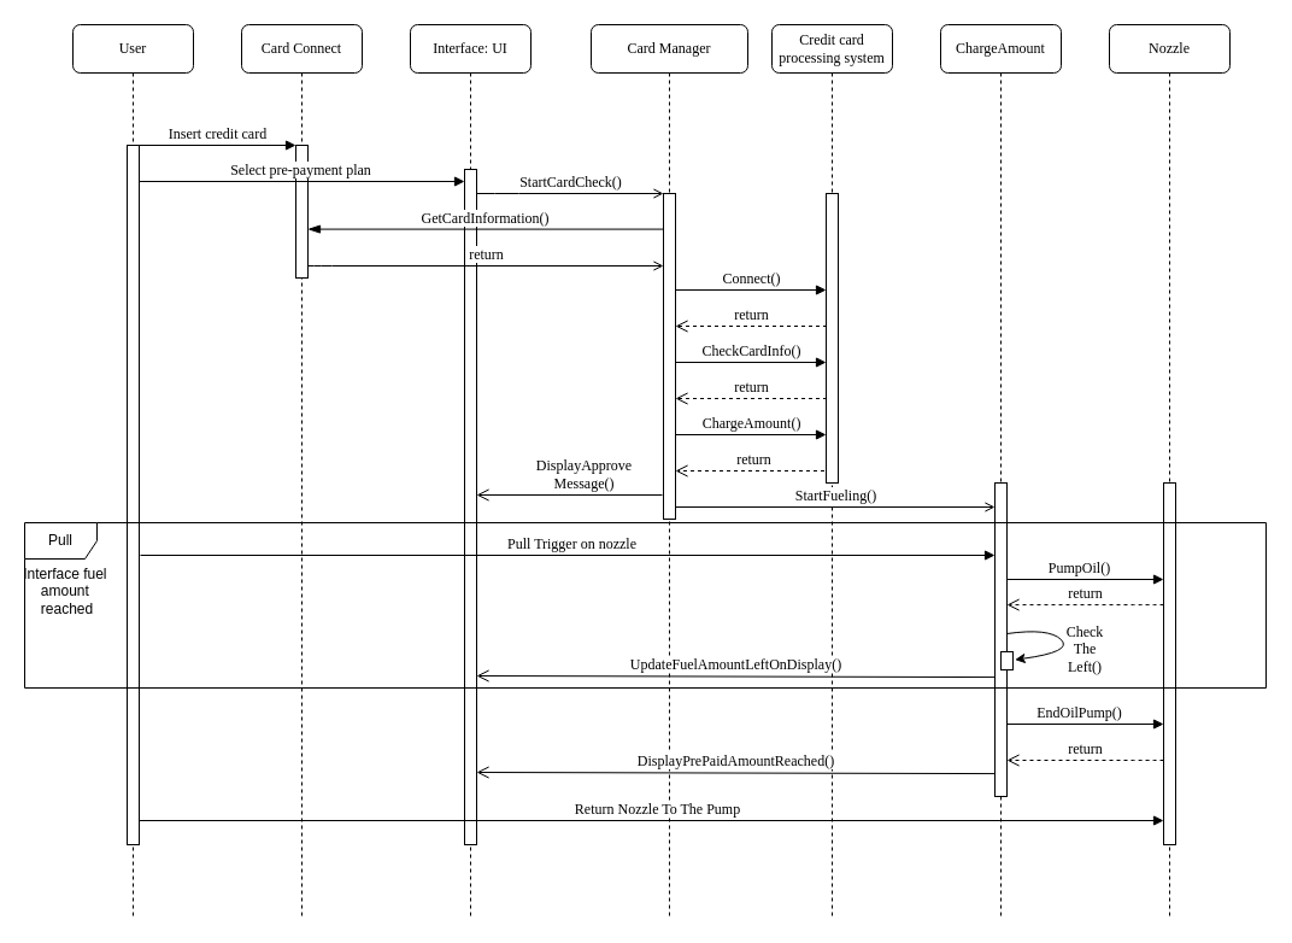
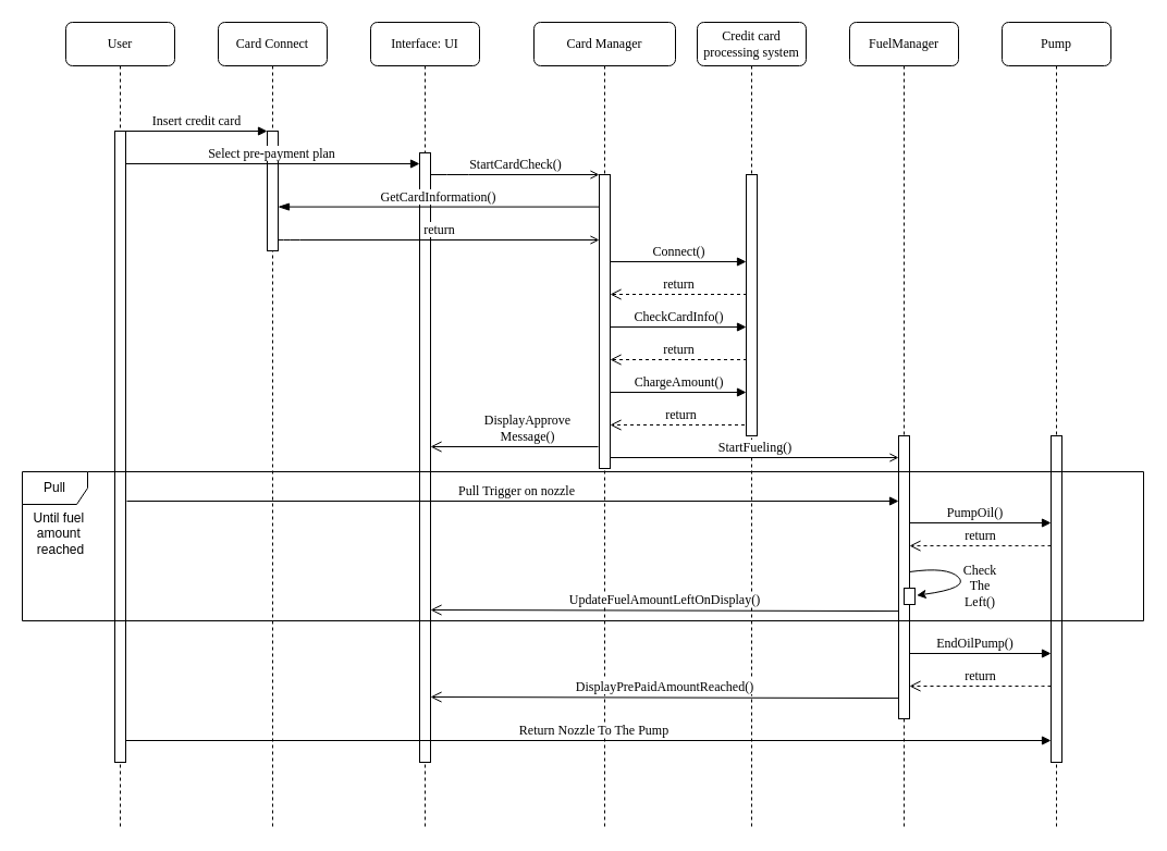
- <mxCell id="16" value="ChargeAmount" style="shape=umlLifeline;perimeter=lifelinePerimeter;whiteSpace=wrap;html=1;container=1;collapsible=0;recursiveResize=0;outlineConnect=0;rounded=1;shadow=0;comic=0;labelBackgroundColor=none;strokeWidth=1;fontFamily=Verdana;fontSize=12;align=center;" parent="1" vertex="1"><mxGeometry x="780" y="20" width="100" height="740" as="geometry" /></mxCell>
+ <mxCell id="16" value="FuelManager" style="shape=umlLifeline;perimeter=lifelinePerimeter;whiteSpace=wrap;html=1;container=1;collapsible=0;recursiveResize=0;outlineConnect=0;rounded=1;shadow=0;comic=0;labelBackgroundColor=none;strokeWidth=1;fontFamily=Verdana;fontSize=12;align=center;" parent="1" vertex="1"><mxGeometry x="780" y="20" width="100" height="740" as="geometry" /></mxCell>
- <mxCell id="19" value="Nozzle" style="shape=umlLifeline;perimeter=lifelinePerimeter;whiteSpace=wrap;html=1;container=1;collapsible=0;recursiveResize=0;outlineConnect=0;rounded=1;shadow=0;comic=0;labelBackgroundColor=none;strokeWidth=1;fontFamily=Verdana;fontSize=12;align=center;" parent="1" vertex="1"><mxGeometry x="920" y="20" width="100" height="740" as="geometry" /></mxCell>
+ <mxCell id="19" value="Pump" style="shape=umlLifeline;perimeter=lifelinePerimeter;whiteSpace=wrap;html=1;container=1;collapsible=0;recursiveResize=0;outlineConnect=0;rounded=1;shadow=0;comic=0;labelBackgroundColor=none;strokeWidth=1;fontFamily=Verdana;fontSize=12;align=center;" parent="1" vertex="1"><mxGeometry x="920" y="20" width="100" height="740" as="geometry" /></mxCell>
- <mxCell id="41" value="Interface fuel&amp;nbsp;&lt;div&gt;amount&amp;nbsp;&lt;/div&gt;&lt;div&gt;reached&lt;/div&gt;" style="text;html=1;align=center;verticalAlign=middle;resizable=0;points=[];autosize=1;strokeColor=none;fillColor=none;" vertex="1" parent="1"><mxGeometry x="20" y="460" width="70" height="60" as="geometry" /></mxCell>
+ <mxCell id="41" value="Until fuel&amp;nbsp;&lt;div&gt;amount&amp;nbsp;&lt;/div&gt;&lt;div&gt;reached&lt;/div&gt;" style="text;html=1;align=center;verticalAlign=middle;resizable=0;points=[];autosize=1;strokeColor=none;fillColor=none;" vertex="1" parent="1"><mxGeometry x="20" y="460" width="70" height="60" as="geometry" /></mxCell>
